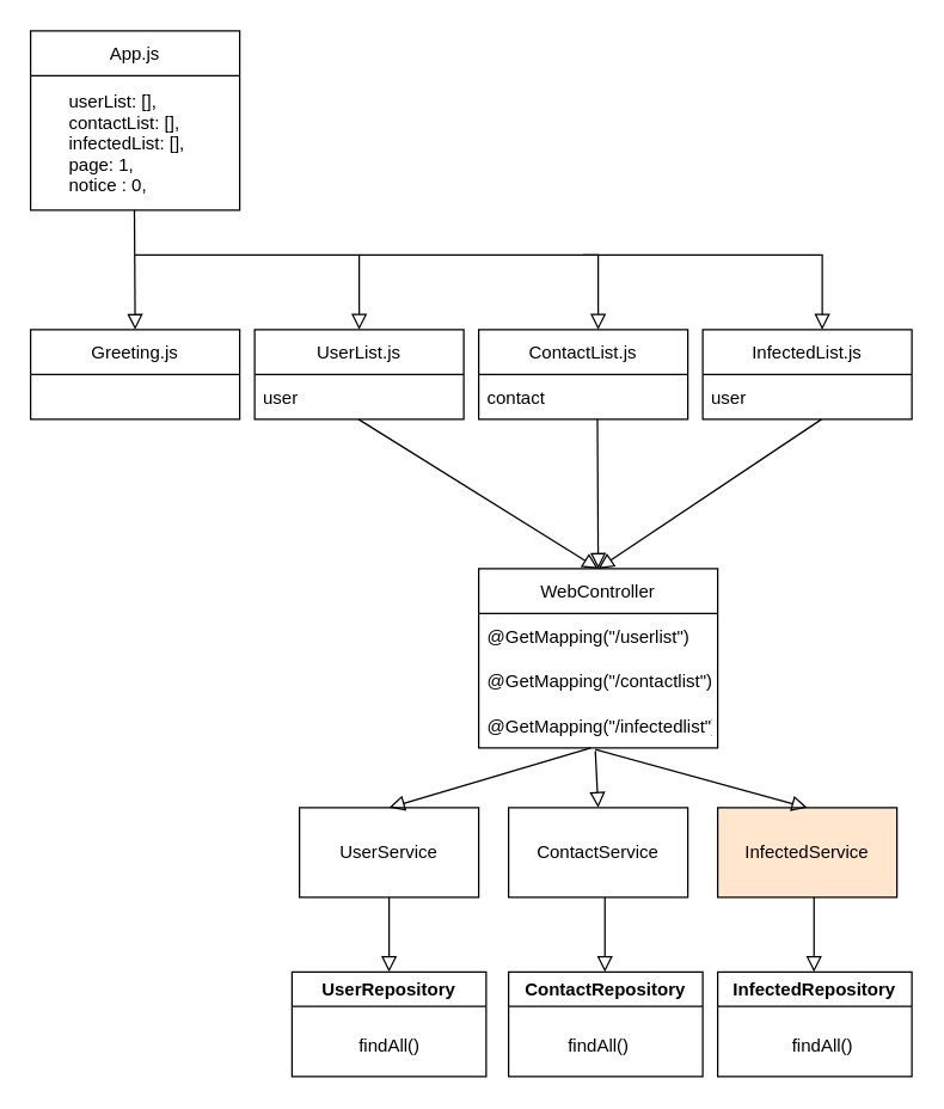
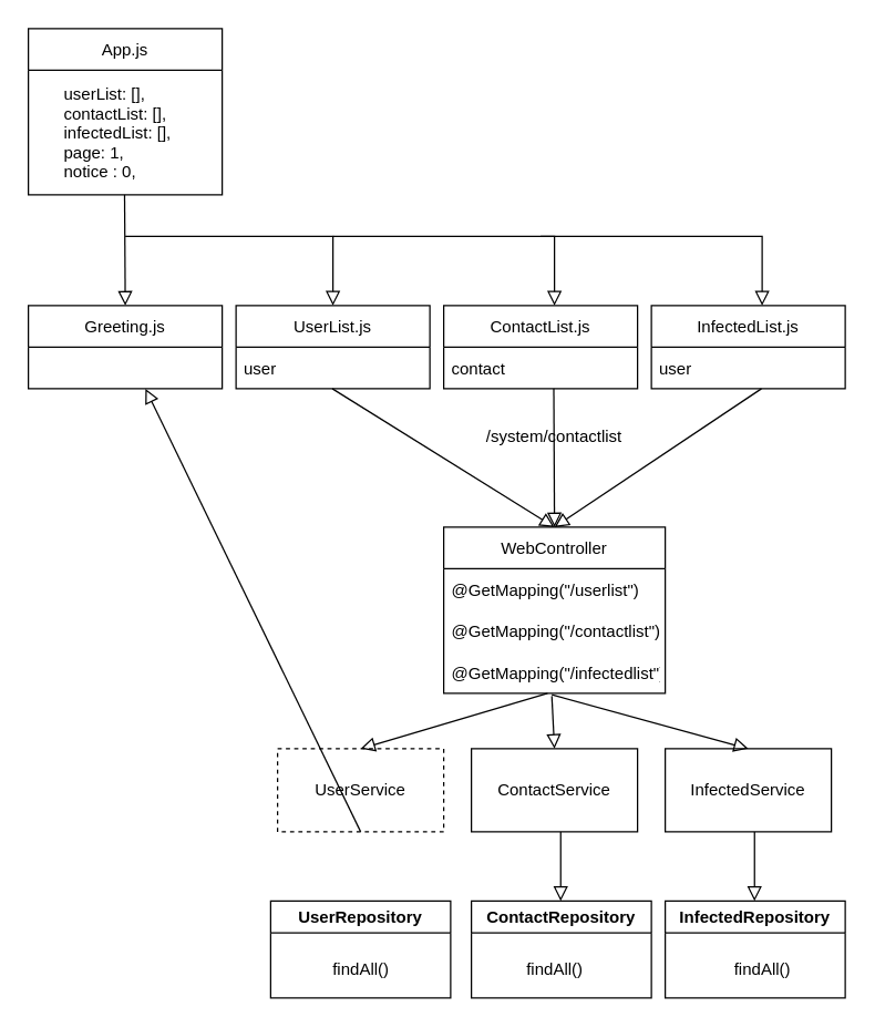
+ <mxCell id="17" value="/system/contactlist" style="text;html=1;strokeColor=none;fillColor=none;align=center;verticalAlign=middle;whiteSpace=wrap;rounded=0;" vertex="1" parent="1"><mxGeometry x="370" y="300" width="60" height="30" as="geometry" /></mxCell>
- <mxCell id="23" value="UserService" style="rounded=0;whiteSpace=wrap;html=1;" vertex="1" parent="1"><mxGeometry x="200" y="540" width="120" height="60" as="geometry" /></mxCell>
+ <mxCell id="23" value="UserService" style="rounded=0;whiteSpace=wrap;html=1;dashed=1;" vertex="1" parent="1"><mxGeometry x="200" y="540" width="120" height="60" as="geometry" /></mxCell>
- <mxCell id="24" value="InfectedService" style="rounded=0;whiteSpace=wrap;html=1;fillColor=#ffe6cc;" vertex="1" parent="1"><mxGeometry x="480" y="540" width="120" height="60" as="geometry" /></mxCell>
+ <mxCell id="24" value="InfectedService" style="rounded=0;whiteSpace=wrap;html=1;" vertex="1" parent="1"><mxGeometry x="480" y="540" width="120" height="60" as="geometry" /></mxCell>
- <mxCell id="35" value="" style="rounded=0;html=1;jettySize=auto;orthogonalLoop=1;fontSize=11;endArrow=block;endFill=0;endSize=8;strokeWidth=1;shadow=0;labelBackgroundColor=none;exitX=0.5;exitY=1;exitDx=0;exitDy=0;entryX=0.5;entryY=0;entryDx=0;entryDy=0;" edge="1" parent="1" source="23" target="29"><mxGeometry y="20" relative="1" as="geometry"><mxPoint as="offset" /><mxPoint x="405.04" y="510" as="sourcePoint" /><mxPoint x="270" y="550" as="targetPoint" /></mxGeometry></mxCell>
+ <mxCell id="35" value="" style="rounded=0;html=1;jettySize=auto;orthogonalLoop=1;fontSize=11;endArrow=block;endFill=0;endSize=8;strokeWidth=1;shadow=0;labelBackgroundColor=none;exitX=0.5;exitY=1;exitDx=0;exitDy=0;" edge="1" parent="1" source="23" target="6"><mxGeometry y="20" relative="1" as="geometry"><mxPoint as="offset" /><mxPoint x="405.04" y="510" as="sourcePoint" /><mxPoint x="270" y="550" as="targetPoint" /></mxGeometry></mxCell>
